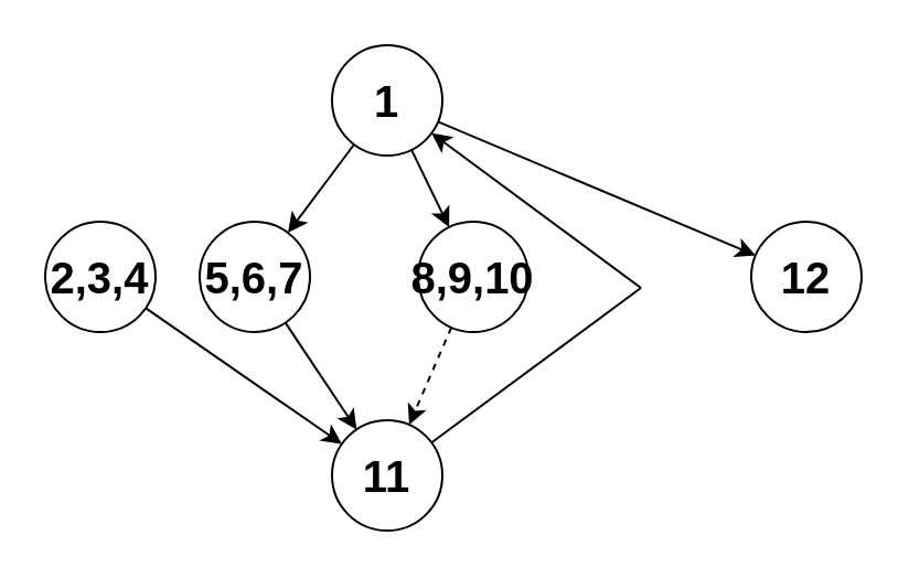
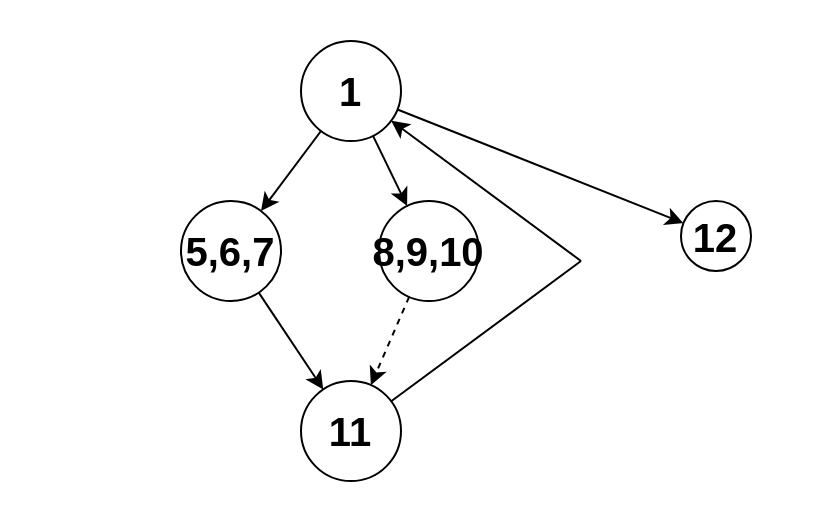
- <mxCell id="3" value="&lt;span style=&quot;font-size: 20px&quot;&gt;&lt;b&gt;2,3,4&lt;/b&gt;&lt;/span&gt;" style="ellipse;whiteSpace=wrap;html=1;aspect=fixed;" vertex="1" parent="1"><mxGeometry x="20" y="100" width="50" height="50" as="geometry" /></mxCell>
- <mxCell id="9" value="&lt;font style=&quot;font-size: 20px&quot;&gt;&lt;b&gt;12&lt;/b&gt;&lt;/font&gt;" style="ellipse;whiteSpace=wrap;html=1;aspect=fixed;" vertex="1" parent="1"><mxGeometry x="340" y="100" width="50" height="50" as="geometry" /></mxCell>
+ <mxCell id="9" value="&lt;font style=&quot;font-size: 20px&quot;&gt;&lt;b&gt;12&lt;/b&gt;&lt;/font&gt;" style="ellipse;whiteSpace=wrap;html=1;aspect=fixed;" vertex="1" parent="1"><mxGeometry x="340" y="100" width="35" height="35" as="geometry" /></mxCell>
- <mxCell id="7" value="" style="endArrow=classic;html=1;" edge="1" parent="1" source="3" target="5"><mxGeometry width="50" height="50" relative="1" as="geometry"><mxPoint x="190" y="150" as="sourcePoint" /><mxPoint x="240" y="100" as="targetPoint" /></mxGeometry></mxCell>
